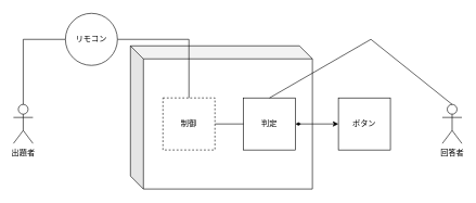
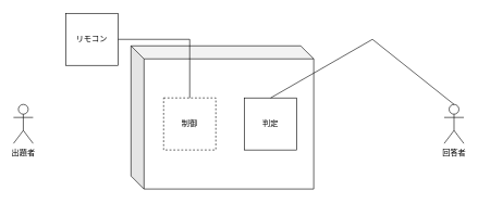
- <mxCell id="12" value="リモコン" style="ellipse;whiteSpace=wrap;html=1;aspect=fixed;" vertex="1" parent="1"><mxGeometry x="100" y="20" width="80" height="80" as="geometry" /></mxCell>
+ <mxCell id="12" value="リモコン" style="whiteSpace=wrap;html=1;aspect=fixed;" vertex="1" parent="1"><mxGeometry x="100" y="20" width="80" height="80" as="geometry" /></mxCell>
- <mxCell id="11" style="edgeStyle=orthogonalEdgeStyle;rounded=0;orthogonalLoop=1;jettySize=auto;html=1;entryX=0.5;entryY=0;entryDx=0;entryDy=0;entryPerimeter=0;startArrow=none;startFill=0;endArrow=none;endFill=0;strokeColor=#000000;" edge="1" parent="1" source="12" target="3"><mxGeometry relative="1" as="geometry" /></mxCell>
- <mxCell id="8" style="edgeStyle=orthogonalEdgeStyle;rounded=0;orthogonalLoop=1;jettySize=auto;html=1;startArrow=none;startFill=0;strokeColor=#000000;endArrow=none;endFill=0;" edge="1" parent="1" source="9" target="7"><mxGeometry relative="1" as="geometry" /></mxCell>
- <mxCell id="6" style="edgeStyle=orthogonalEdgeStyle;rounded=0;orthogonalLoop=1;jettySize=auto;html=1;startArrow=diamondThin;startFill=1;" edge="1" parent="1" source="7" target="5"><mxGeometry relative="1" as="geometry" /></mxCell>
- <mxCell id="5" value="ボタン" style="whiteSpace=wrap;html=1;aspect=fixed;" vertex="1" parent="1"><mxGeometry x="520" y="150" width="80" height="80" as="geometry" /></mxCell>
